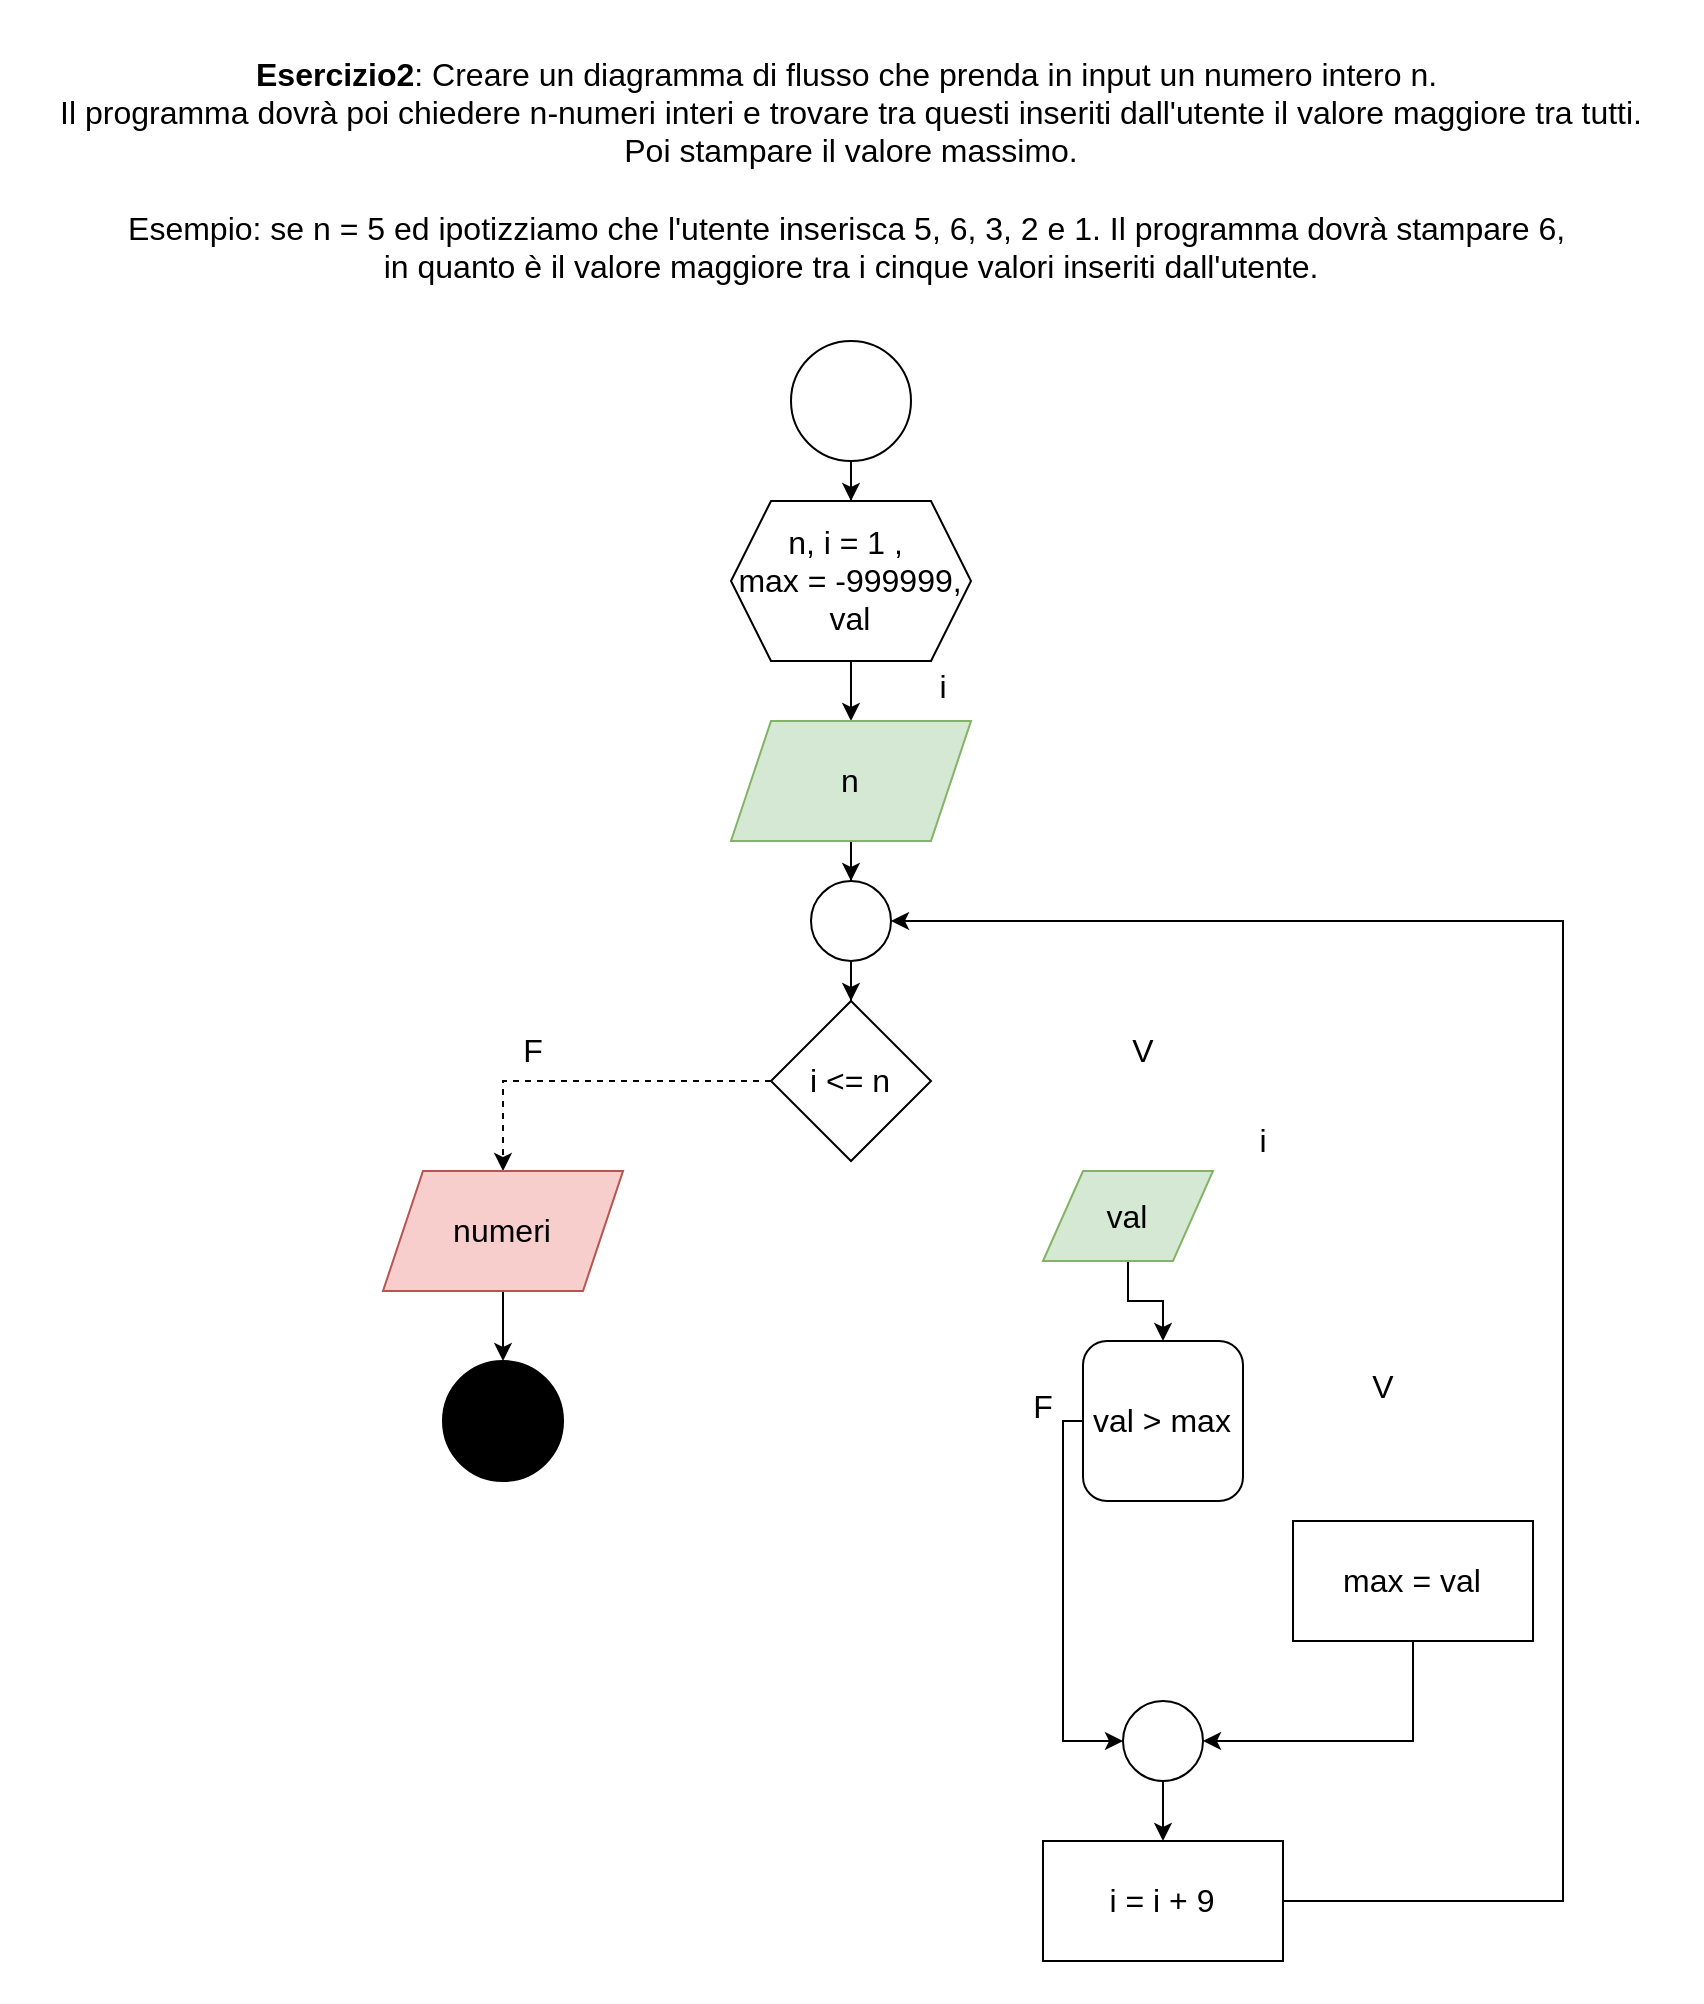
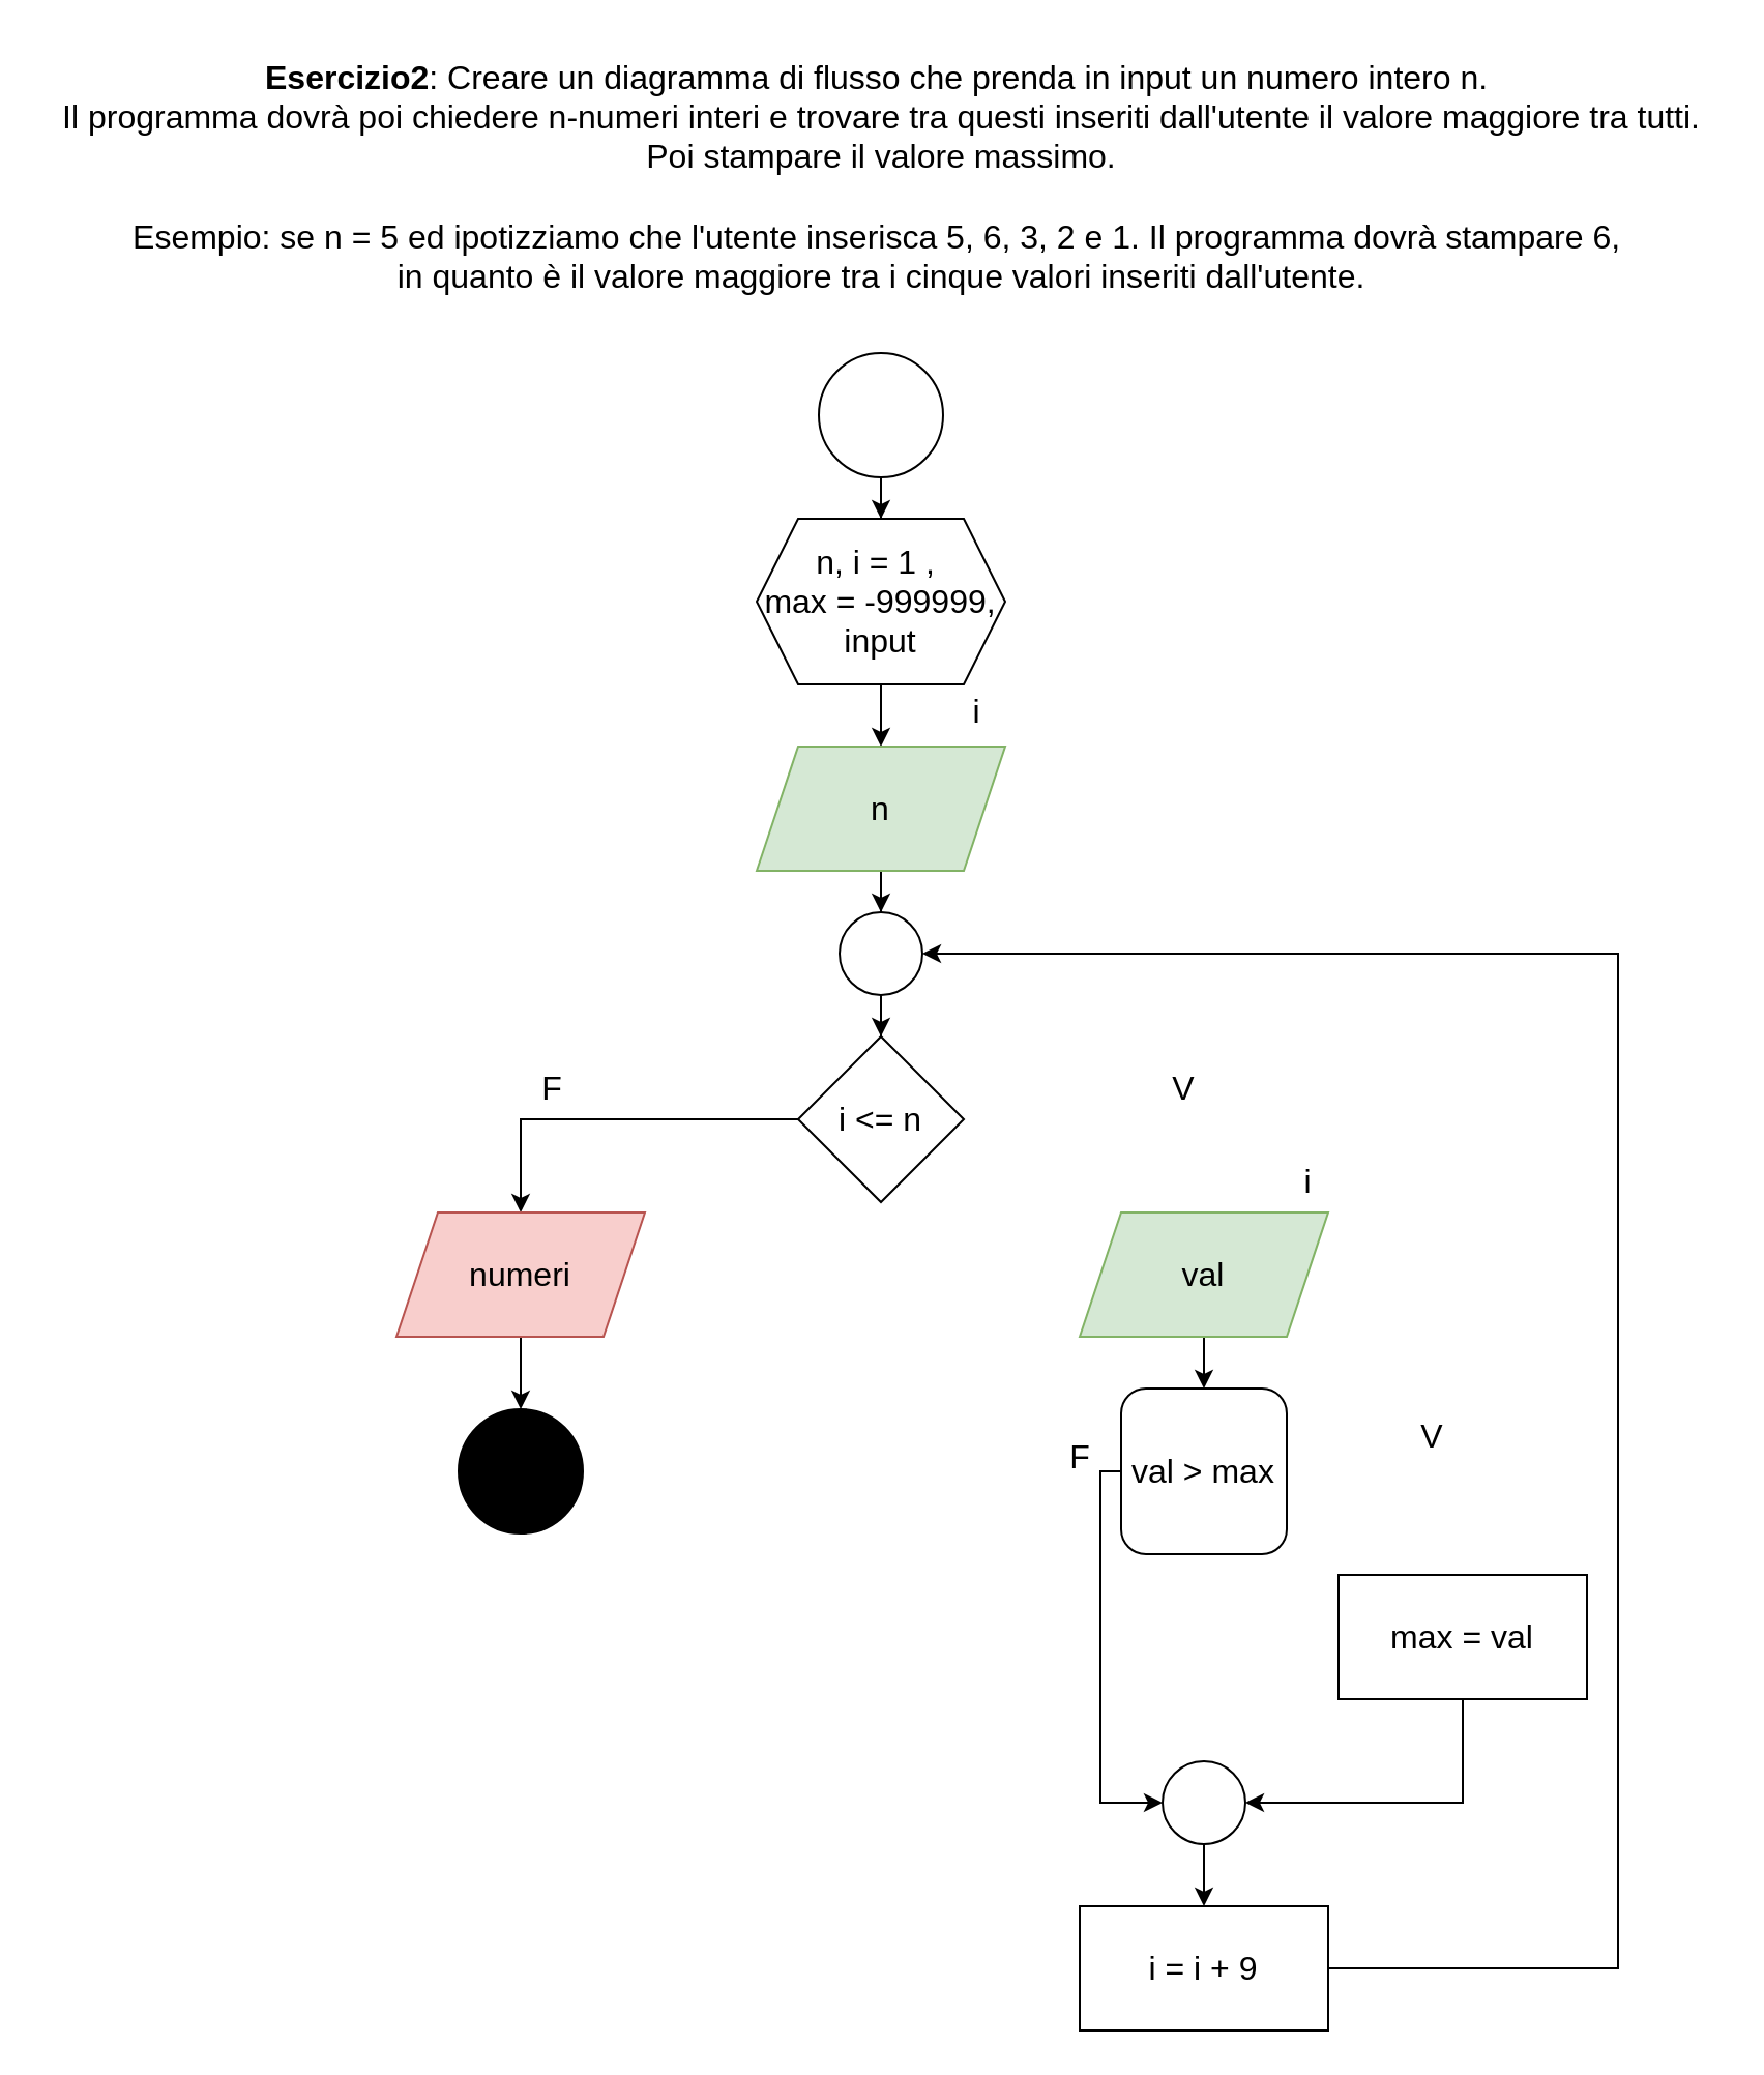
- <mxCell id="6" value="n, i = 1 ,&amp;nbsp;&lt;div&gt;max = -999999, val&lt;/div&gt;" style="shape=hexagon;perimeter=hexagonPerimeter2;whiteSpace=wrap;html=1;fixedSize=1;fontSize=16;" vertex="1" parent="1"><mxGeometry x="365" y="250" width="120" height="80" as="geometry" /></mxCell>
+ <mxCell id="6" value="n, i = 1 ,&amp;nbsp;&lt;div&gt;max = -999999, input&lt;/div&gt;" style="shape=hexagon;perimeter=hexagonPerimeter2;whiteSpace=wrap;html=1;fixedSize=1;fontSize=16;" vertex="1" parent="1"><mxGeometry x="365" y="250" width="120" height="80" as="geometry" /></mxCell>
- <mxCell id="9" value="" style="edgeStyle=orthogonalEdgeStyle;rounded=0;orthogonalLoop=1;jettySize=auto;html=1;fontSize=16;dashed=1;" edge="1" parent="1" source="10" target="25"><mxGeometry relative="1" as="geometry" /></mxCell>
+ <mxCell id="9" value="" style="edgeStyle=orthogonalEdgeStyle;rounded=0;orthogonalLoop=1;jettySize=auto;html=1;fontSize=16;" edge="1" parent="1" source="10" target="25"><mxGeometry relative="1" as="geometry" /></mxCell>
- <mxCell id="13" value="val" style="shape=parallelogram;perimeter=parallelogramPerimeter;whiteSpace=wrap;html=1;fixedSize=1;fillColor=#d5e8d4;strokeColor=#82b366;fontSize=16;" vertex="1" parent="1"><mxGeometry x="521" y="585" width="85" height="45" as="geometry" /></mxCell>
+ <mxCell id="13" value="val" style="shape=parallelogram;perimeter=parallelogramPerimeter;whiteSpace=wrap;html=1;fixedSize=1;fillColor=#d5e8d4;strokeColor=#82b366;fontSize=16;" vertex="1" parent="1"><mxGeometry x="521" y="585" width="120" height="60" as="geometry" /></mxCell>
